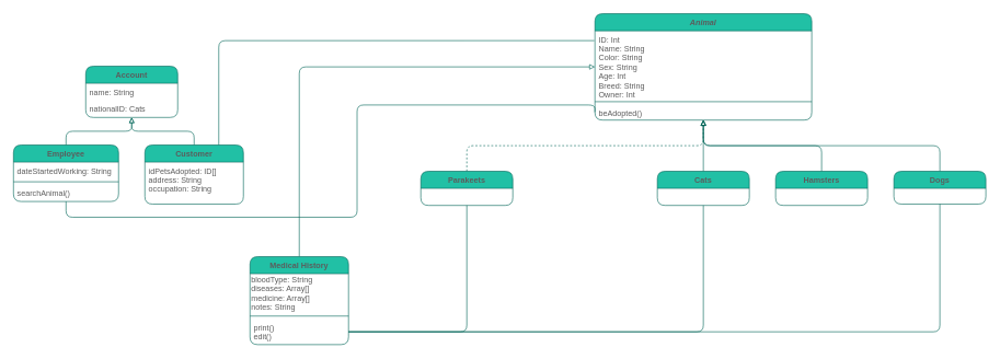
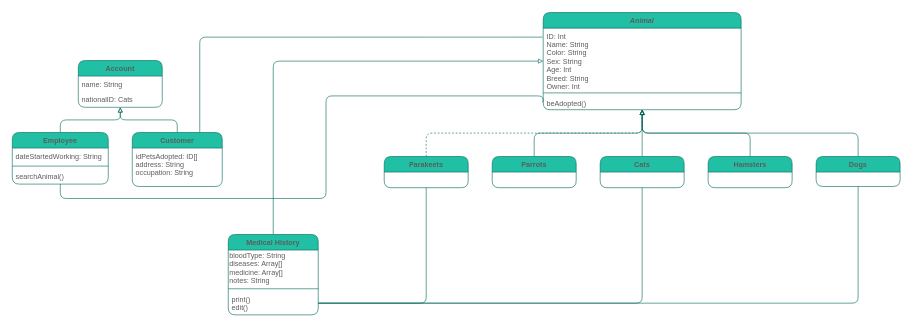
+ <mxCell id="9" style="edgeStyle=orthogonalEdgeStyle;rounded=1;orthogonalLoop=1;jettySize=auto;html=1;exitX=0.5;exitY=0;exitDx=0;exitDy=0;endArrow=block;endFill=0;startSize=12;strokeColor=#006658;fontColor=#5C5C5C;" parent="1" source="10" target="2" edge="1"><mxGeometry relative="1" as="geometry" /></mxCell>
+ <mxCell id="10" value="Parrots" style="swimlane;fontStyle=1;childLayout=stackLayout;horizontal=1;startSize=26;fillColor=#21C0A5;horizontalStack=0;resizeParent=1;resizeParentMax=0;resizeLast=0;collapsible=1;marginBottom=0;rounded=1;strokeColor=#006658;fontColor=#5C5C5C;verticalAlign=top;" parent="1" vertex="1"><mxGeometry x="820" y="260" width="140" height="52" as="geometry" /></mxCell>
